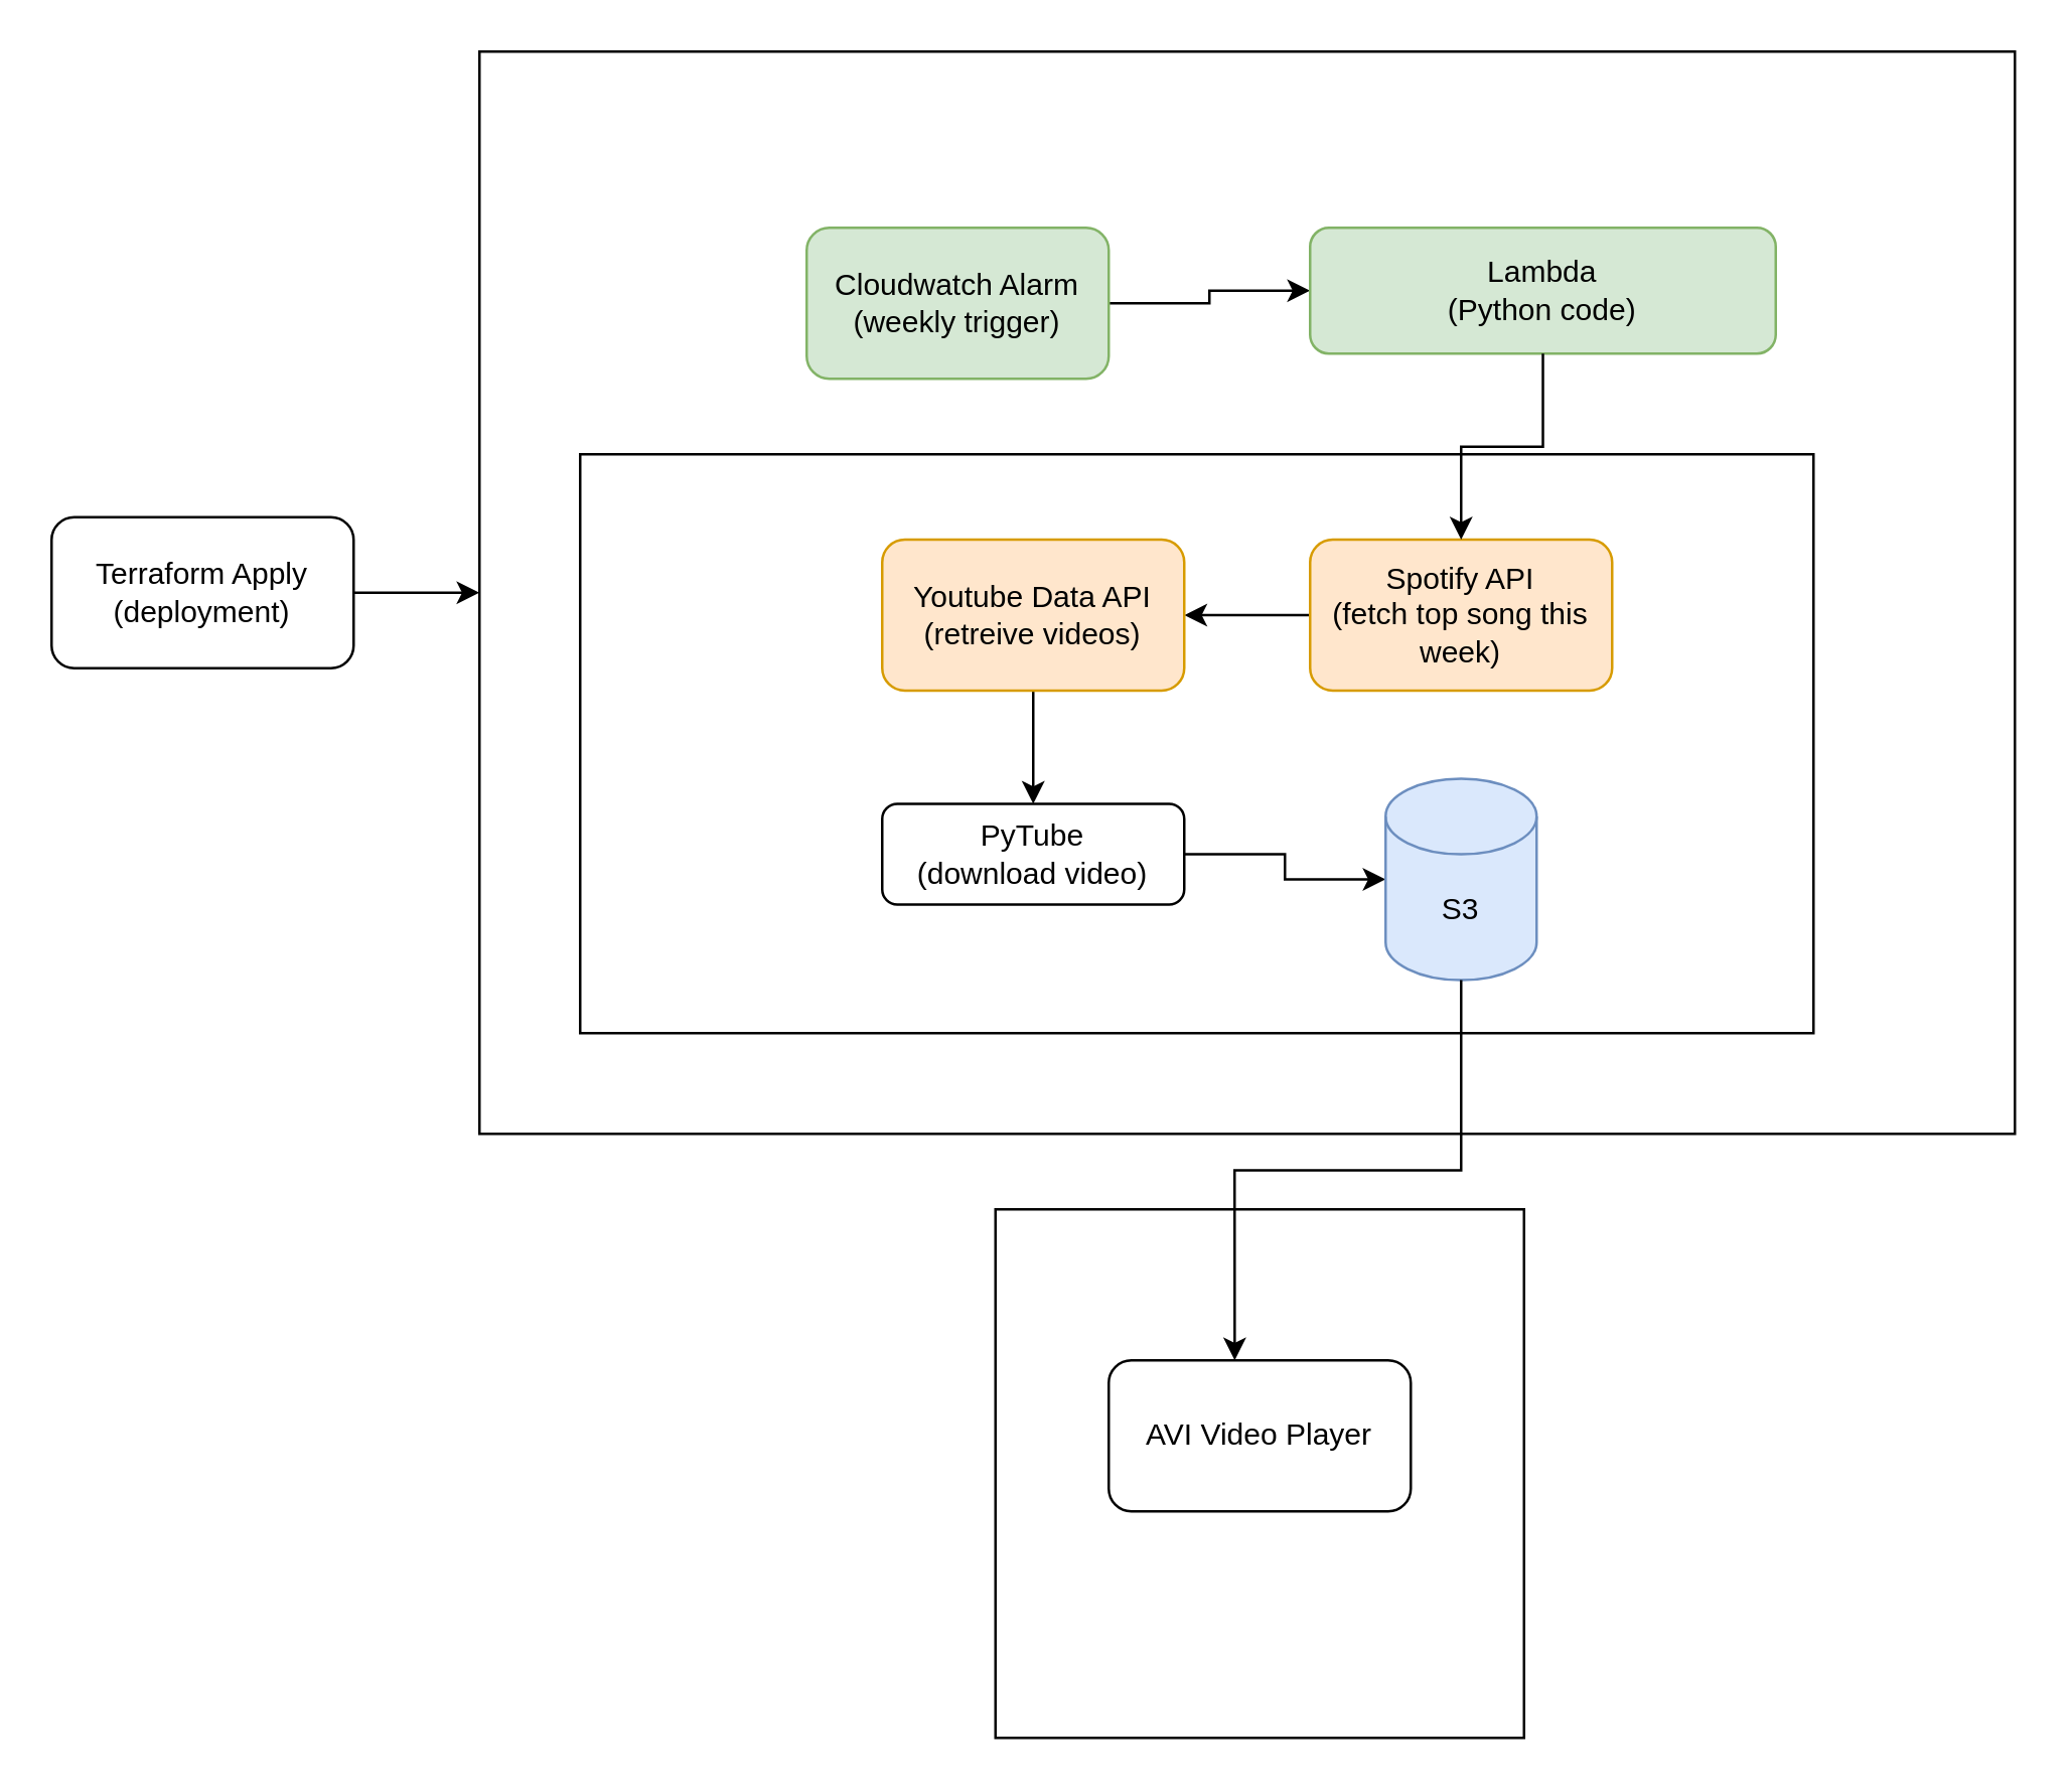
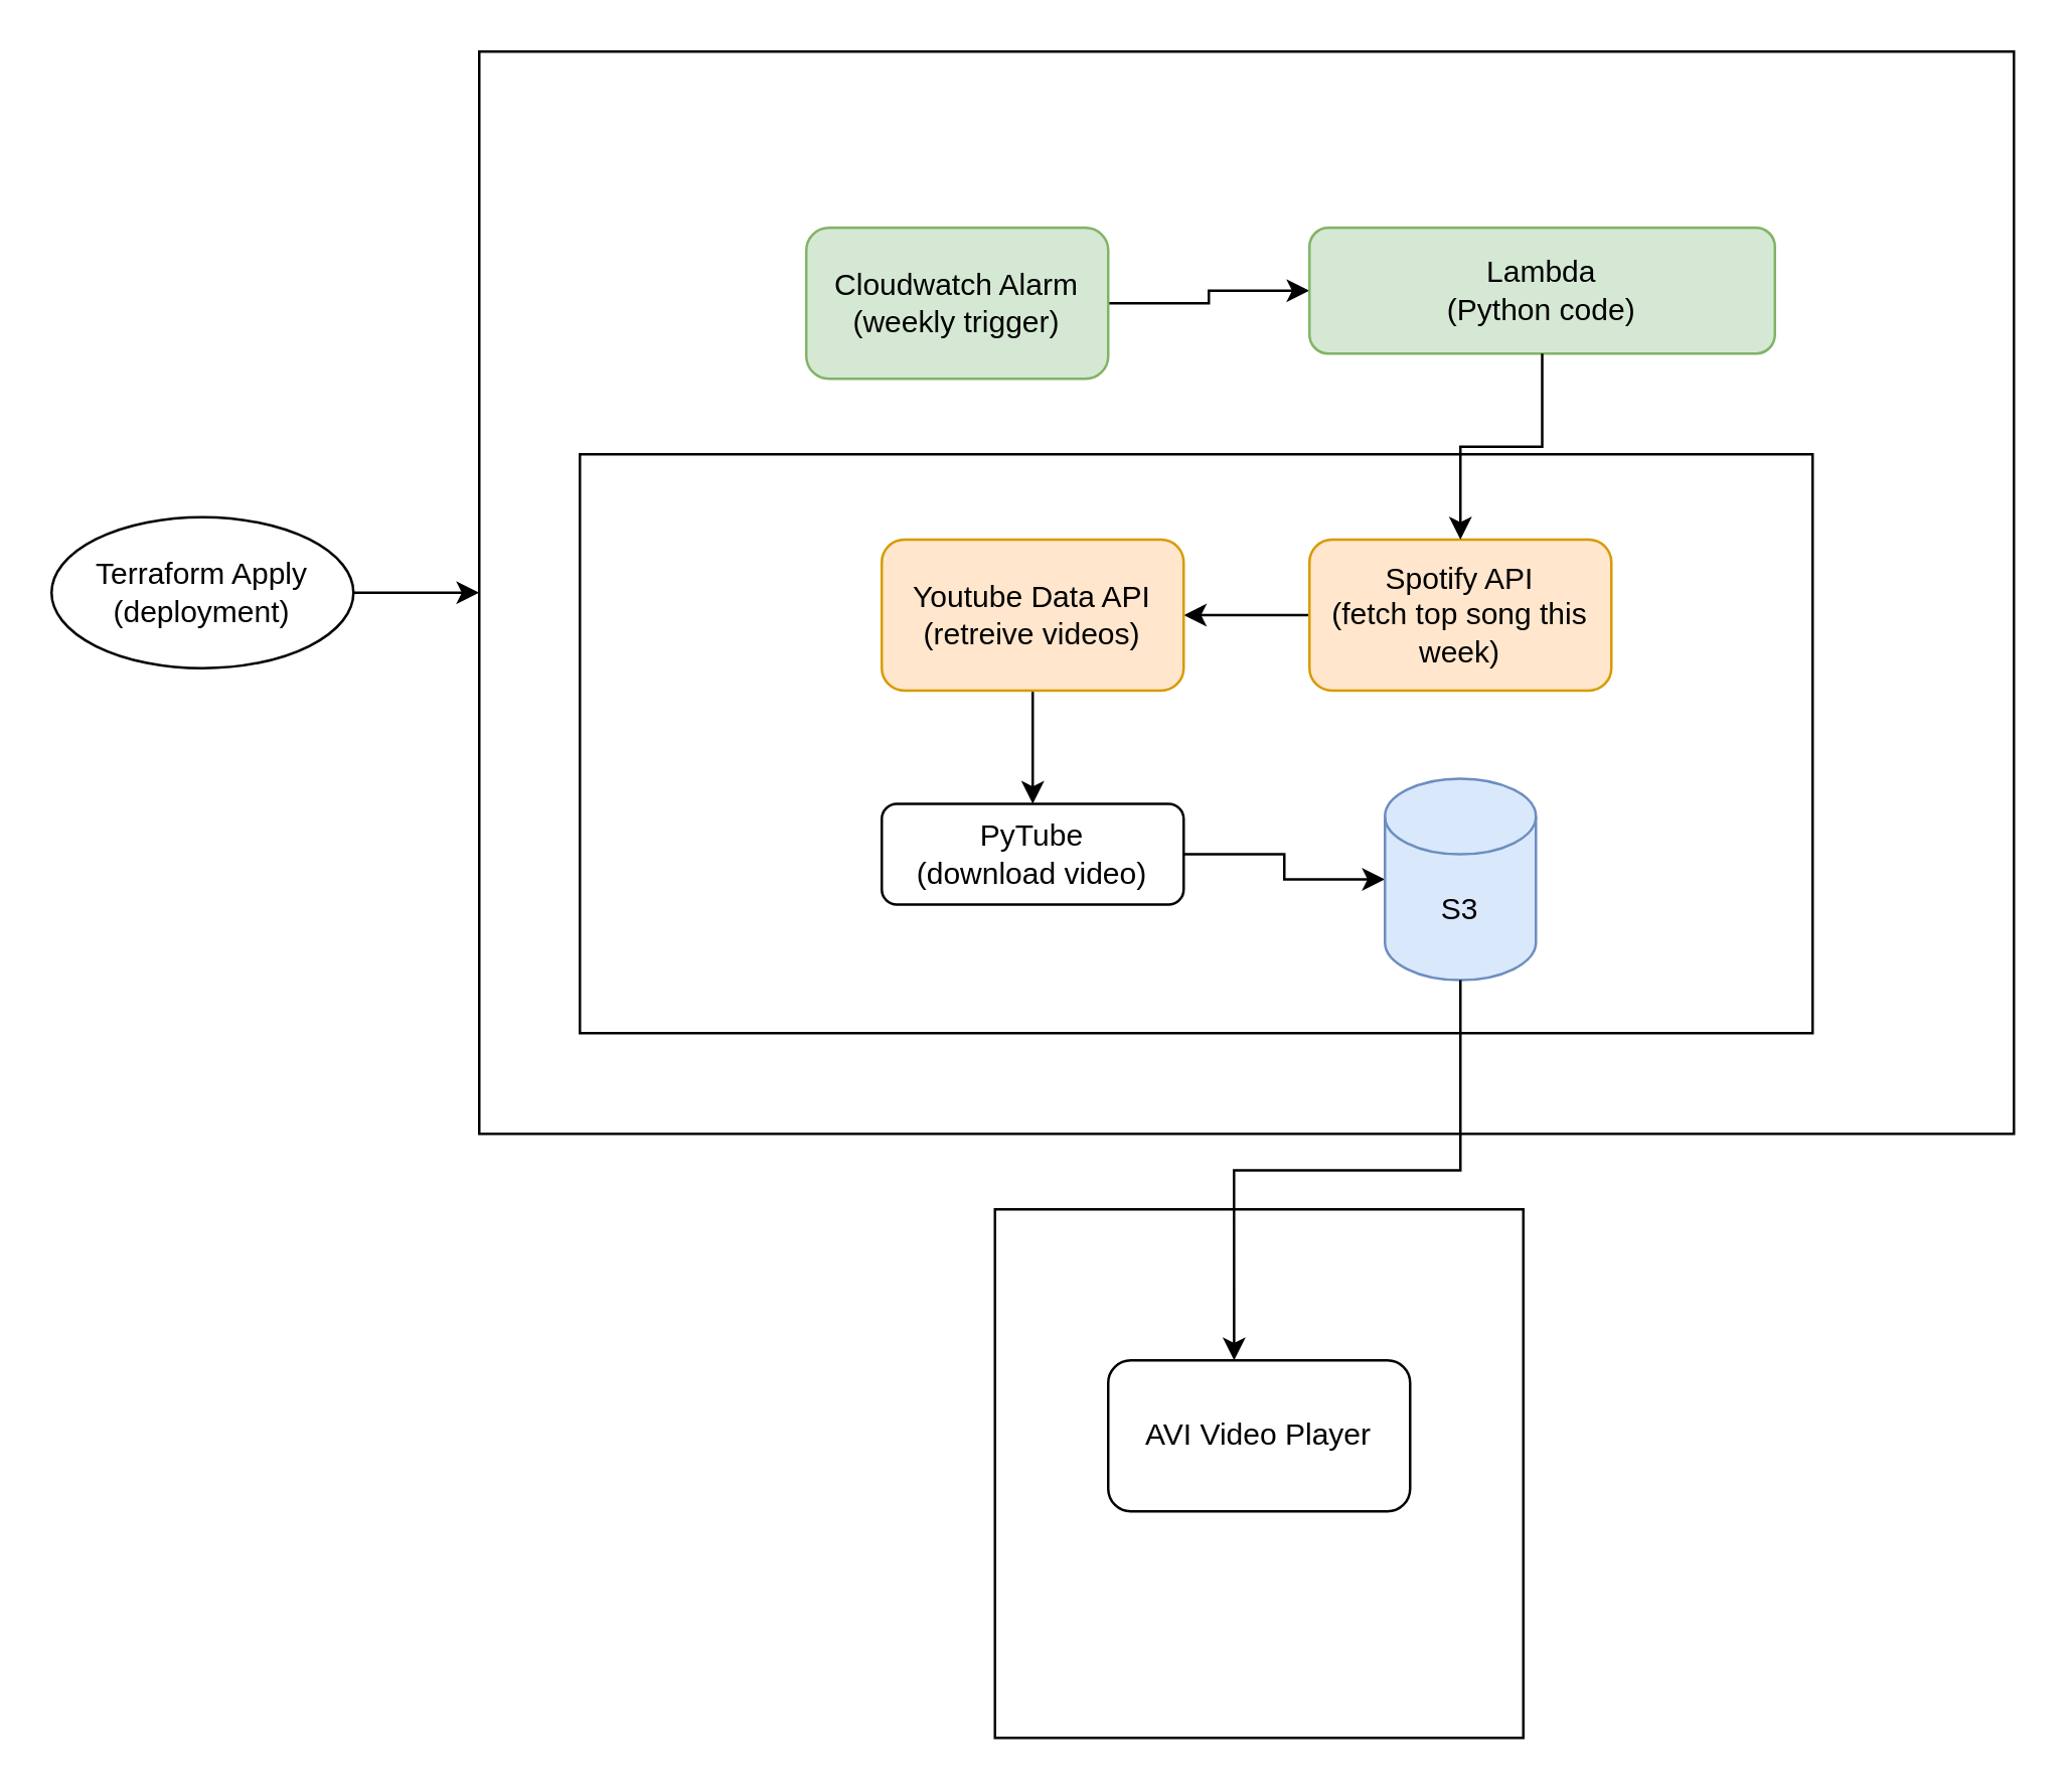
- <mxCell id="3" value="Terraform Apply&lt;br&gt;(deployment)" style="rounded=1;whiteSpace=wrap;html=1;" vertex="1" parent="1"><mxGeometry x="20" y="205" width="120" height="60" as="geometry" /></mxCell>
+ <mxCell id="3" value="Terraform Apply&lt;br&gt;(deployment)" style="ellipse;whiteSpace=wrap;html=1;" vertex="1" parent="1"><mxGeometry x="20" y="205" width="120" height="60" as="geometry" /></mxCell>
